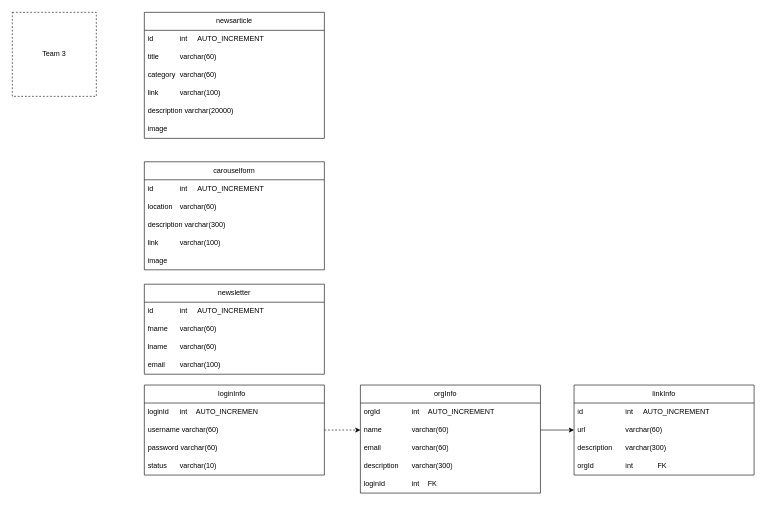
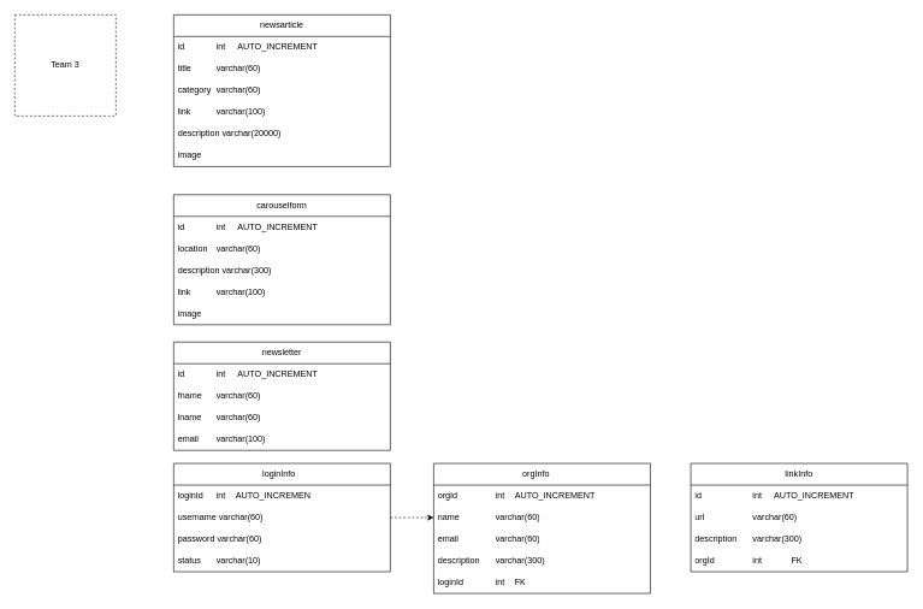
- <mxCell id="38" style="edgeStyle=orthogonalEdgeStyle;rounded=0;orthogonalLoop=1;jettySize=auto;html=1;exitX=1;exitY=0.5;exitDx=0;exitDy=0;" edge="1" parent="1" source="28" target="34"><mxGeometry relative="1" as="geometry" /></mxCell>
